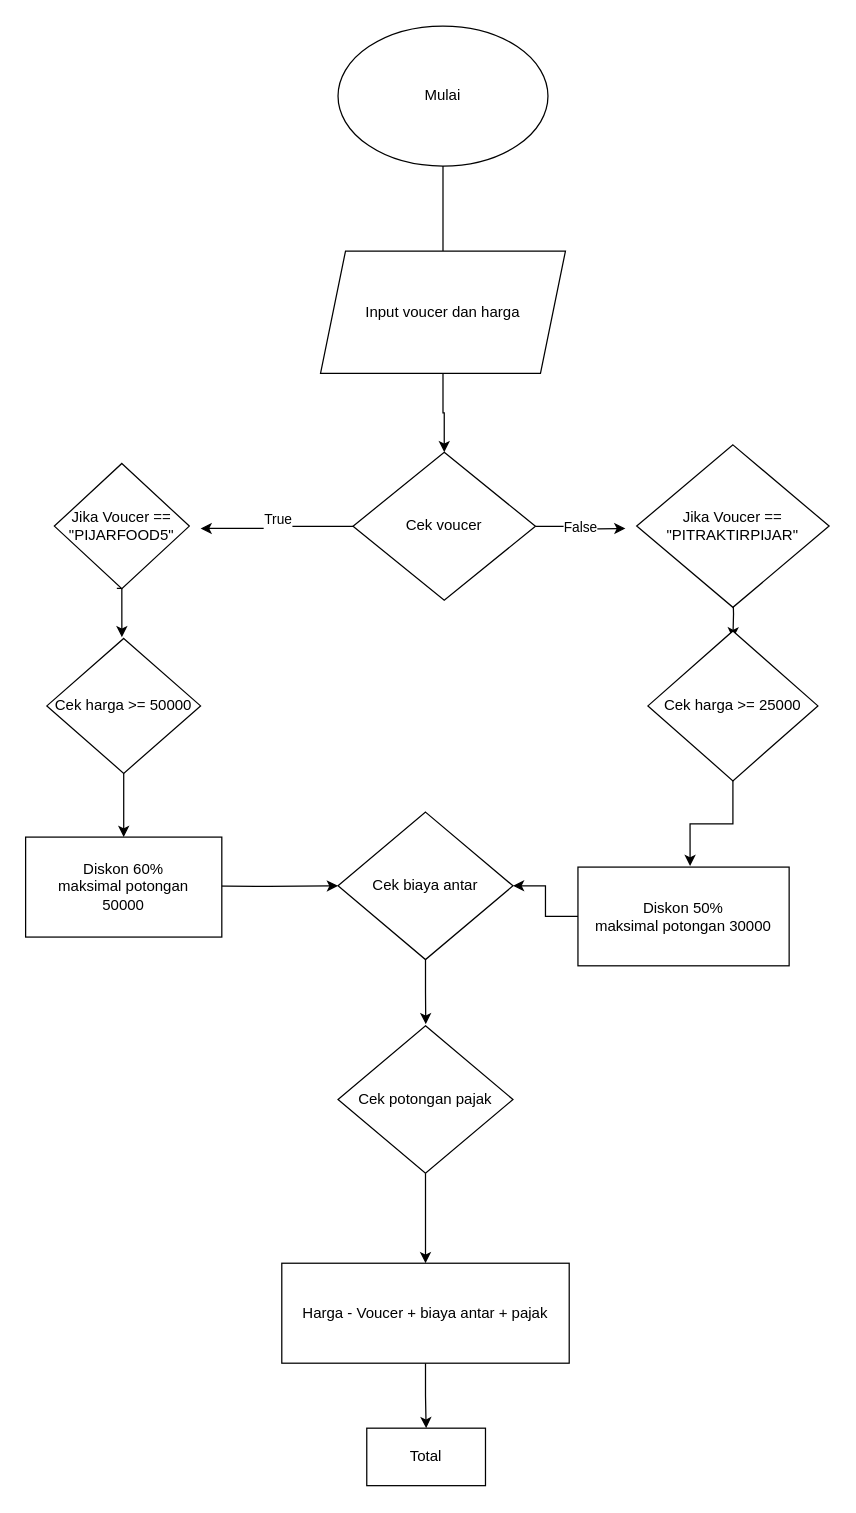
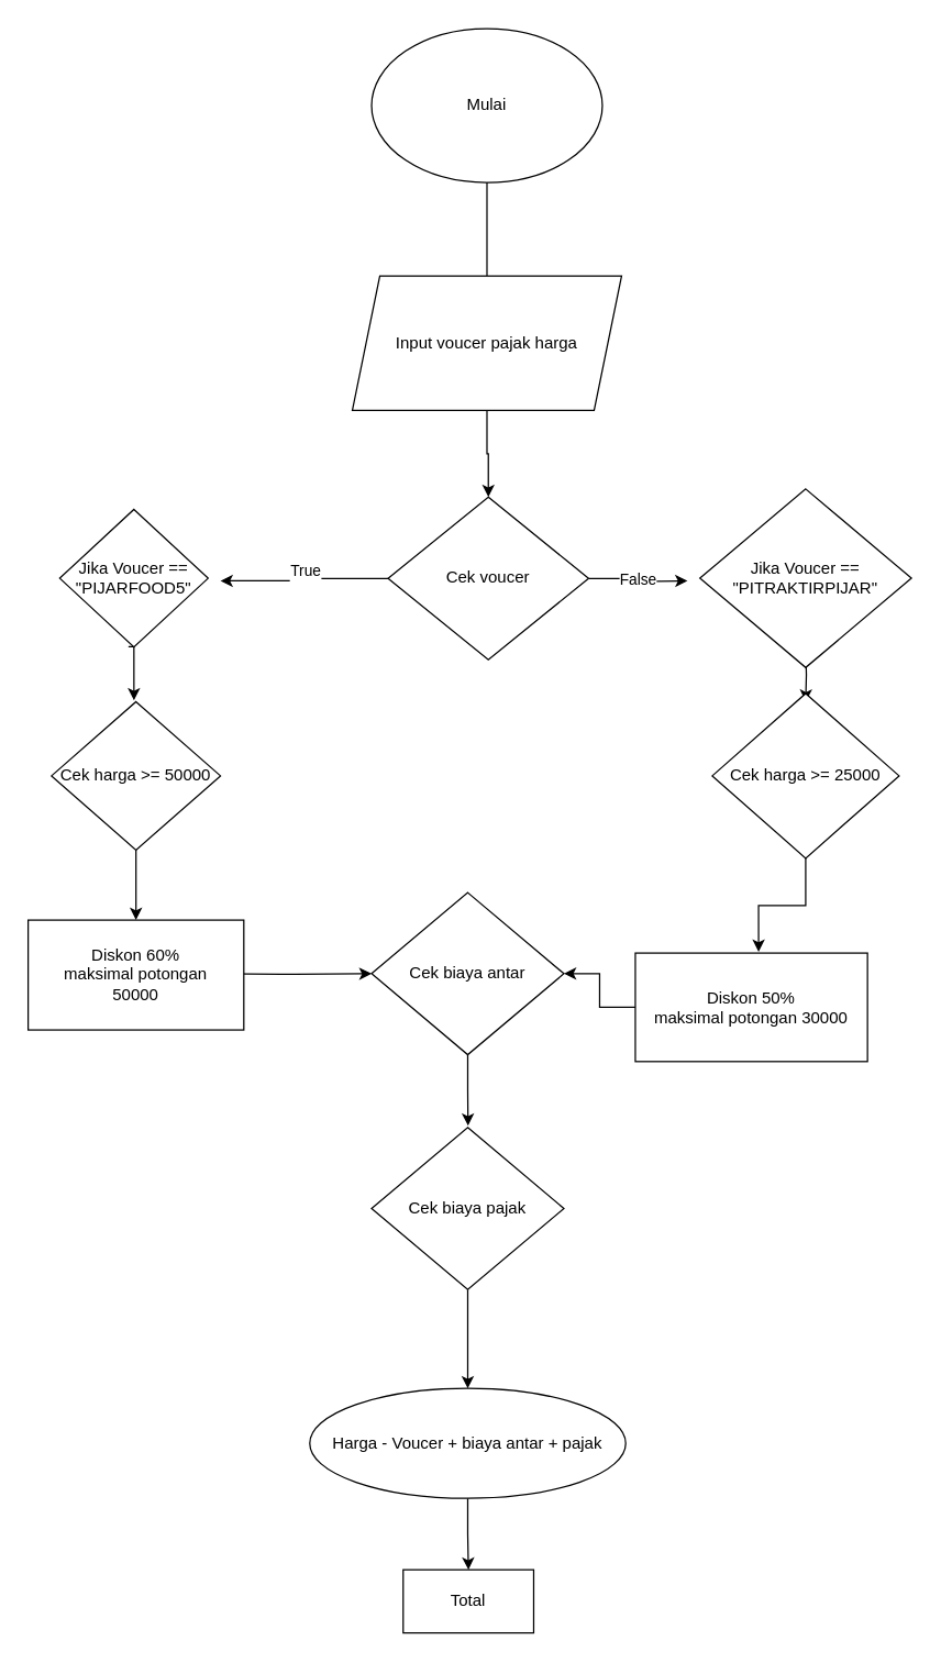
- <mxCell id="5" value="Input voucer dan harga" style="shape=parallelogram;perimeter=parallelogramPerimeter;whiteSpace=wrap;html=1;fixedSize=1;" vertex="1" parent="1"><mxGeometry x="256" y="200" width="196" height="98" as="geometry" /></mxCell>
+ <mxCell id="5" value="Input voucer pajak harga" style="shape=parallelogram;perimeter=parallelogramPerimeter;whiteSpace=wrap;html=1;fixedSize=1;" vertex="1" parent="1"><mxGeometry x="256" y="200" width="196" height="98" as="geometry" /></mxCell>
- <mxCell id="22" value="Cek potongan pajak" style="rhombus;whiteSpace=wrap;html=1;" vertex="1" parent="1"><mxGeometry x="270" y="820" width="140" height="118" as="geometry" /></mxCell>
+ <mxCell id="22" value="Cek biaya pajak" style="rhombus;whiteSpace=wrap;html=1;" vertex="1" parent="1"><mxGeometry x="270" y="820" width="140" height="118" as="geometry" /></mxCell>
- <mxCell id="24" value="Harga - Voucer + biaya antar + pajak" style="rounded=0;whiteSpace=wrap;html=1;" vertex="1" parent="1"><mxGeometry x="225" y="1010" width="230" height="80" as="geometry" /></mxCell>
+ <mxCell id="24" value="Harga - Voucer + biaya antar + pajak" style="ellipse;whiteSpace=wrap;html=1;" vertex="1" parent="1"><mxGeometry x="225" y="1010" width="230" height="80" as="geometry" /></mxCell>
